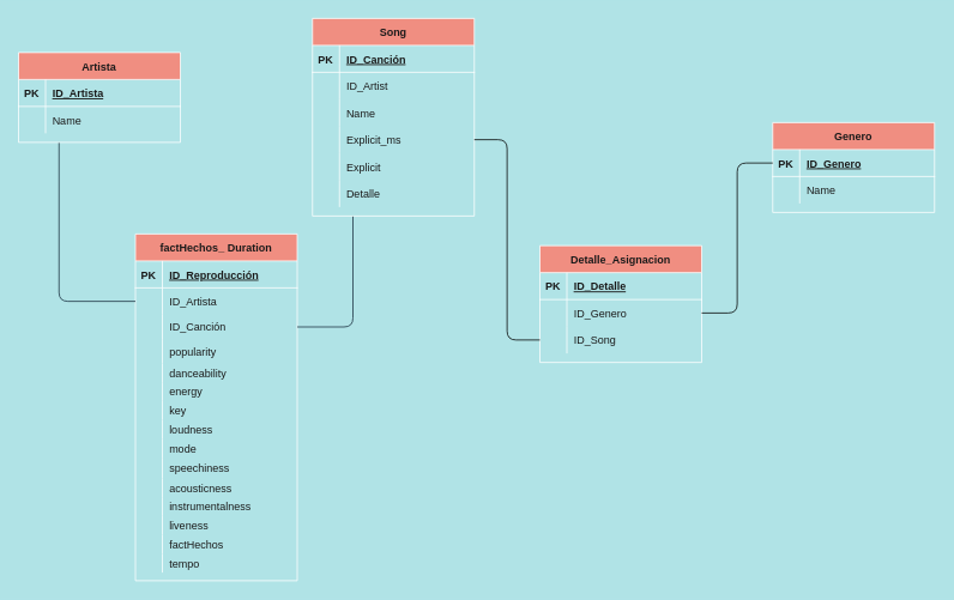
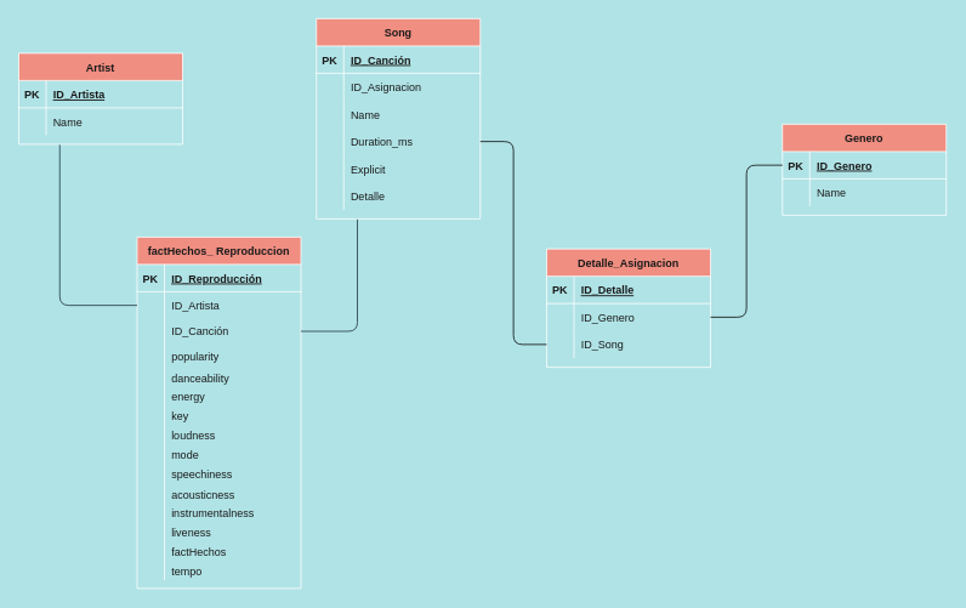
- <mxCell id="49" value="Artista" style="shape=table;startSize=30;container=1;collapsible=1;childLayout=tableLayout;fixedRows=1;rowLines=0;fontStyle=1;align=center;resizeLast=1;rounded=0;sketch=0;fontColor=#1A1A1A;strokeColor=#FFFFFF;fillColor=#F08E81;" parent="1" vertex="1"><mxGeometry x="20" y="58" width="180" height="100" as="geometry" /></mxCell>
+ <mxCell id="49" value="Artist" style="shape=table;startSize=30;container=1;collapsible=1;childLayout=tableLayout;fixedRows=1;rowLines=0;fontStyle=1;align=center;resizeLast=1;rounded=0;sketch=0;fontColor=#1A1A1A;strokeColor=#FFFFFF;fillColor=#F08E81;" parent="1" vertex="1"><mxGeometry x="20" y="58" width="180" height="100" as="geometry" /></mxCell>
- <mxCell id="63" value="ID_Artist" style="shape=partialRectangle;connectable=0;fillColor=none;top=0;left=0;bottom=0;right=0;align=left;spacingLeft=6;overflow=hidden;rounded=0;sketch=0;fontColor=#1A1A1A;strokeColor=#FFFFFF;" parent="61" vertex="1"><mxGeometry x="30" width="150" height="30" as="geometry"><mxRectangle width="150" height="30" as="alternateBounds" /></mxGeometry></mxCell>
+ <mxCell id="63" value="ID_Asignacion" style="shape=partialRectangle;connectable=0;fillColor=none;top=0;left=0;bottom=0;right=0;align=left;spacingLeft=6;overflow=hidden;rounded=0;sketch=0;fontColor=#1A1A1A;strokeColor=#FFFFFF;" parent="61" vertex="1"><mxGeometry x="30" width="150" height="30" as="geometry"><mxRectangle width="150" height="30" as="alternateBounds" /></mxGeometry></mxCell>
- <mxCell id="69" value="Explicit_ms" style="shape=partialRectangle;connectable=0;fillColor=none;top=0;left=0;bottom=0;right=0;align=left;spacingLeft=6;overflow=hidden;rounded=0;sketch=0;fontColor=#1A1A1A;strokeColor=#FFFFFF;" parent="67" vertex="1"><mxGeometry x="30" width="150" height="30" as="geometry"><mxRectangle width="150" height="30" as="alternateBounds" /></mxGeometry></mxCell>
+ <mxCell id="69" value="Duration_ms" style="shape=partialRectangle;connectable=0;fillColor=none;top=0;left=0;bottom=0;right=0;align=left;spacingLeft=6;overflow=hidden;rounded=0;sketch=0;fontColor=#1A1A1A;strokeColor=#FFFFFF;" parent="67" vertex="1"><mxGeometry x="30" width="150" height="30" as="geometry"><mxRectangle width="150" height="30" as="alternateBounds" /></mxGeometry></mxCell>
- <mxCell id="2" value="factHechos_ Duration" style="shape=table;startSize=30;container=1;collapsible=1;childLayout=tableLayout;fixedRows=1;rowLines=0;fontStyle=1;align=center;resizeLast=1;fillColor=#F08E81;strokeColor=#FFFFFF;fontColor=#1A1A1A;" parent="1" vertex="1"><mxGeometry x="150" y="260" width="180" height="386" as="geometry" /></mxCell>
+ <mxCell id="2" value="factHechos_ Reproduccion" style="shape=table;startSize=30;container=1;collapsible=1;childLayout=tableLayout;fixedRows=1;rowLines=0;fontStyle=1;align=center;resizeLast=1;fillColor=#F08E81;strokeColor=#FFFFFF;fontColor=#1A1A1A;" parent="1" vertex="1"><mxGeometry x="150" y="260" width="180" height="386" as="geometry" /></mxCell>
